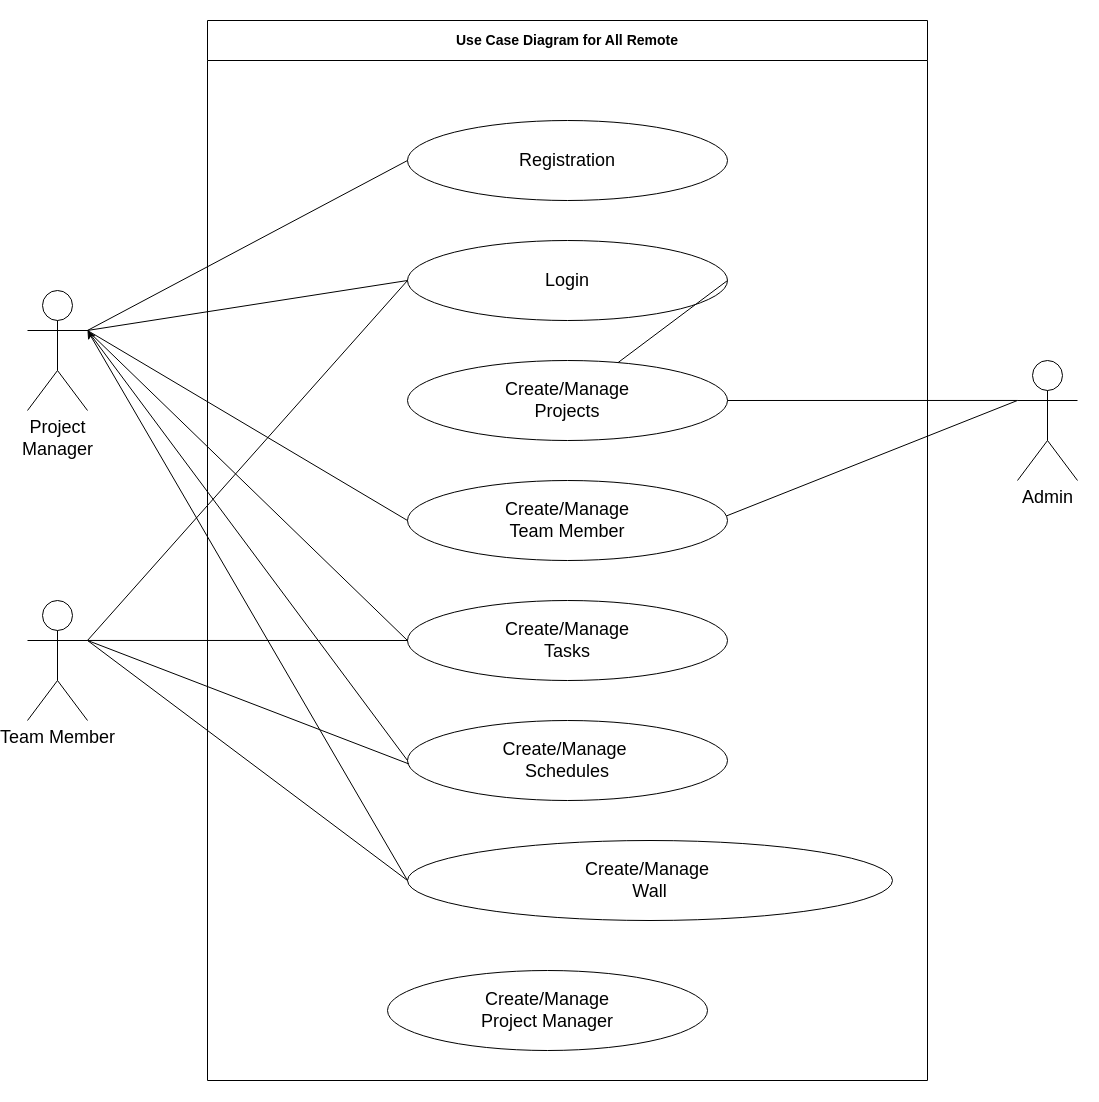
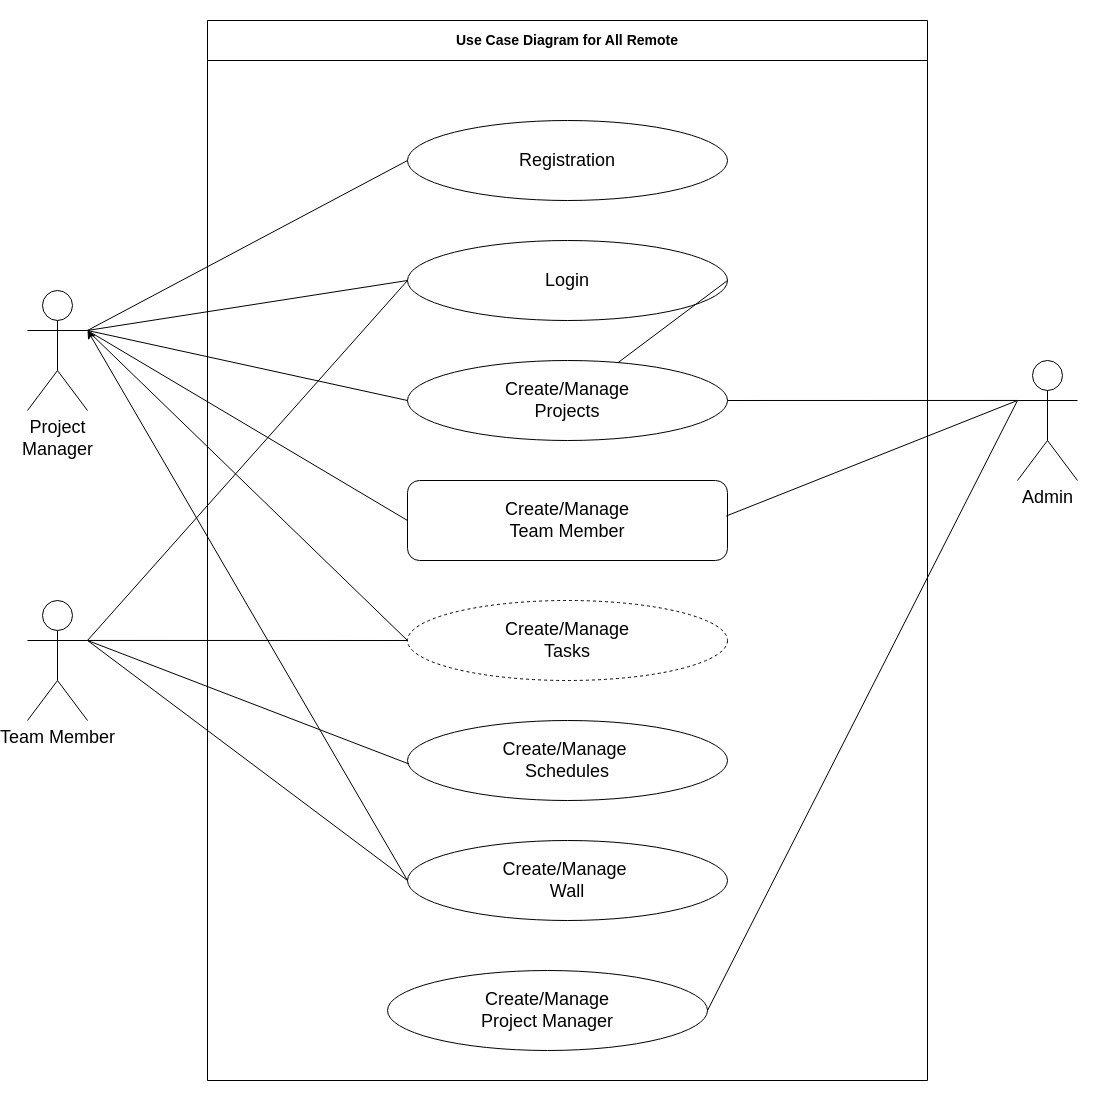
+ <mxCell id="19" value="" style="endArrow=none;html=1;exitX=0;exitY=0.5;exitDx=0;exitDy=0;entryX=1;entryY=0.333;entryDx=0;entryDy=0;entryPerimeter=0;" parent="1" source="5" target="11" edge="1"><mxGeometry width="50" height="50" relative="1" as="geometry"><mxPoint x="150" y="540" as="sourcePoint" /><mxPoint x="130" y="240" as="targetPoint" /></mxGeometry></mxCell>
- <mxCell id="6" value="&lt;font style=&quot;font-size: 18px&quot;&gt;Create/Manage &lt;br&gt;Team Member&lt;/font&gt;" style="ellipse;whiteSpace=wrap;html=1;fillColor=none;" parent="2" vertex="1"><mxGeometry x="200" y="460" width="320" height="80" as="geometry" /></mxCell>
+ <mxCell id="6" value="&lt;font style=&quot;font-size: 18px&quot;&gt;Create/Manage &lt;br&gt;Team Member&lt;/font&gt;" style="whiteSpace=wrap;html=1;fillColor=none;rounded=1;" parent="2" vertex="1"><mxGeometry x="200" y="460" width="320" height="80" as="geometry" /></mxCell>
- <mxCell id="25" value="" style="endArrow=none;html=1;exitX=0;exitY=0.5;exitDx=0;exitDy=0;entryX=1;entryY=0.333;entryDx=0;entryDy=0;entryPerimeter=0;" parent="1" source="8" target="11" edge="1"><mxGeometry width="50" height="50" relative="1" as="geometry"><mxPoint x="270" y="795" as="sourcePoint" /><mxPoint x="130" y="240" as="targetPoint" /></mxGeometry></mxCell>
- <mxCell id="7" value="&lt;font style=&quot;font-size: 18px&quot;&gt;Create/Manage &lt;br&gt;Tasks&lt;/font&gt;" style="ellipse;whiteSpace=wrap;html=1;fillColor=none;" parent="2" vertex="1"><mxGeometry x="200" y="580" width="320" height="80" as="geometry" /></mxCell>
+ <mxCell id="7" value="&lt;font style=&quot;font-size: 18px&quot;&gt;Create/Manage &lt;br&gt;Tasks&lt;/font&gt;" style="ellipse;whiteSpace=wrap;html=1;fillColor=none;dashed=1;" parent="2" vertex="1"><mxGeometry x="200" y="580" width="320" height="80" as="geometry" /></mxCell>
+ <mxCell id="28" value="" style="endArrow=none;html=1;exitX=1;exitY=0.5;exitDx=0;exitDy=0;entryX=0;entryY=0.333;entryDx=0;entryDy=0;entryPerimeter=0;" edge="1" parent="1" source="10" target="14"><mxGeometry width="50" height="50" relative="1" as="geometry"><mxPoint x="728.72" y="525.52" as="sourcePoint" /><mxPoint x="1020" y="410" as="targetPoint" /></mxGeometry></mxCell>
- <mxCell id="9" value="&lt;span style=&quot;font-size: 18px&quot;&gt;Create/Manage&amp;nbsp;&lt;/span&gt;&lt;br style=&quot;font-size: 18px&quot;&gt;&lt;span style=&quot;font-size: 18px&quot;&gt;Wall&lt;/span&gt;" style="ellipse;whiteSpace=wrap;html=1;fillColor=none;" parent="2" vertex="1"><mxGeometry x="200" y="820" width="485" height="80" as="geometry" /></mxCell>
+ <mxCell id="9" value="&lt;span style=&quot;font-size: 18px&quot;&gt;Create/Manage&amp;nbsp;&lt;/span&gt;&lt;br style=&quot;font-size: 18px&quot;&gt;&lt;span style=&quot;font-size: 18px&quot;&gt;Wall&lt;/span&gt;" style="ellipse;whiteSpace=wrap;html=1;fillColor=none;" parent="2" vertex="1"><mxGeometry x="200" y="820" width="320" height="80" as="geometry" /></mxCell>
